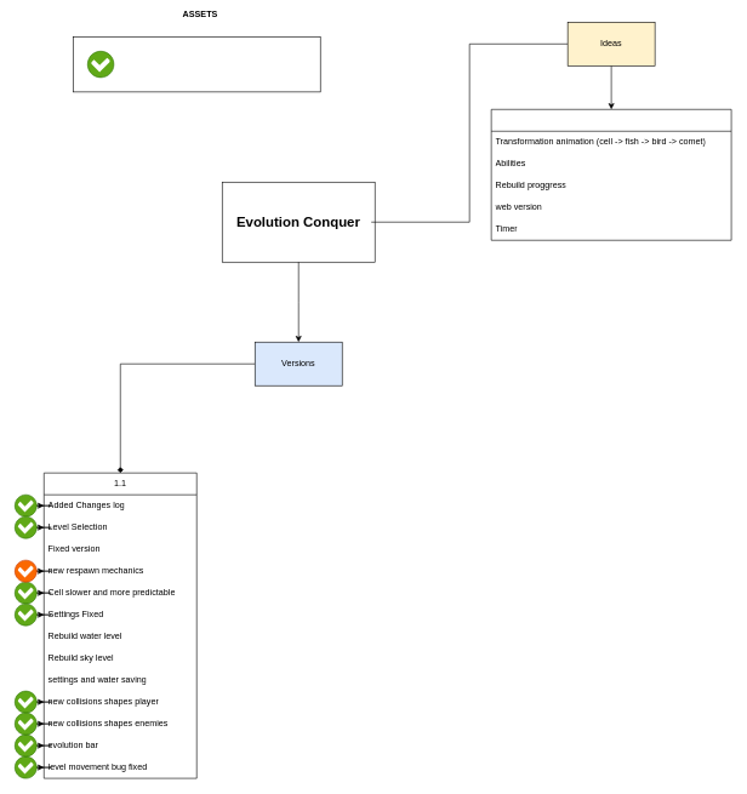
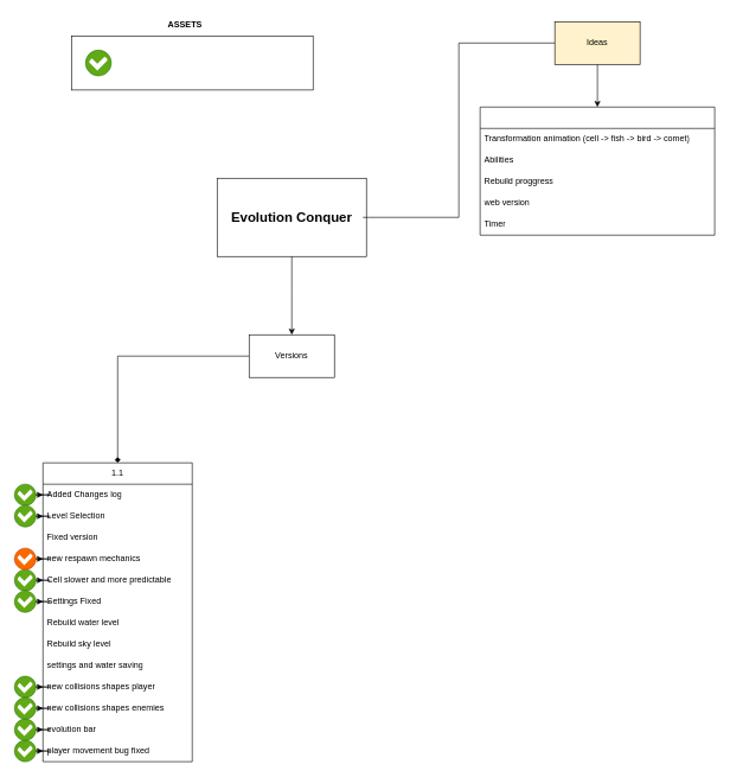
- <mxCell id="8" value="ASSETS" style="text;html=1;align=center;verticalAlign=middle;whiteSpace=wrap;rounded=0;fontStyle=1" parent="1" vertex="1"><mxGeometry x="245" y="5" width="60" height="30" as="geometry" /></mxCell>
+ <mxCell id="8" value="ASSETS" style="text;html=1;align=center;verticalAlign=middle;whiteSpace=wrap;rounded=0;fontStyle=1" parent="1" vertex="1"><mxGeometry x="230" y="20" width="60" height="30" as="geometry" /></mxCell>
- <mxCell id="10" value="Versions" style="rounded=0;whiteSpace=wrap;html=1;fillColor=#dae8fc;" parent="1" vertex="1"><mxGeometry x="350" y="470" width="120" height="60" as="geometry" /></mxCell>
+ <mxCell id="10" value="Versions" style="rounded=0;whiteSpace=wrap;html=1;" parent="1" vertex="1"><mxGeometry x="350" y="470" width="120" height="60" as="geometry" /></mxCell>
- <mxCell id="24" value="level movement bug fixed" style="text;strokeColor=none;fillColor=none;align=left;verticalAlign=middle;spacingLeft=4;spacingRight=4;overflow=hidden;points=[[0,0.5],[1,0.5]];portConstraint=eastwest;rotatable=0;whiteSpace=wrap;html=1;" parent="11" vertex="1"><mxGeometry y="390" width="210" height="30" as="geometry" /></mxCell>
+ <mxCell id="24" value="player movement bug fixed" style="text;strokeColor=none;fillColor=none;align=left;verticalAlign=middle;spacingLeft=4;spacingRight=4;overflow=hidden;points=[[0,0.5],[1,0.5]];portConstraint=eastwest;rotatable=0;whiteSpace=wrap;html=1;" parent="11" vertex="1"><mxGeometry y="390" width="210" height="30" as="geometry" /></mxCell>
